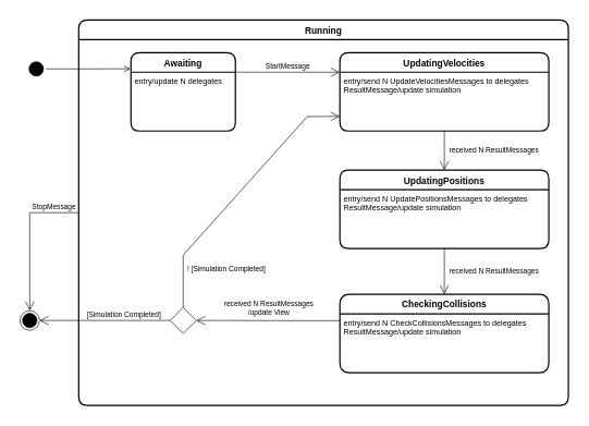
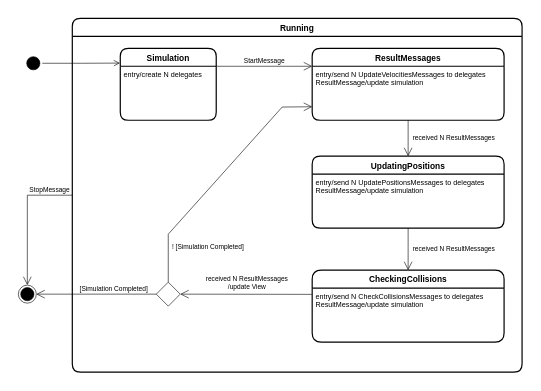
- <mxCell id="3" value="Awaiting" style="swimlane;childLayout=stackLayout;horizontal=1;startSize=30;horizontalStack=0;rounded=1;fontSize=14;fontStyle=1;strokeWidth=2;resizeParent=0;resizeLast=1;shadow=0;dashed=0;align=center;" parent="1" vertex="1"><mxGeometry x="200" y="80" width="160" height="120" as="geometry" /></mxCell>
+ <mxCell id="3" value="Simulation" style="swimlane;childLayout=stackLayout;horizontal=1;startSize=30;horizontalStack=0;rounded=1;fontSize=14;fontStyle=1;strokeWidth=2;resizeParent=0;resizeLast=1;shadow=0;dashed=0;align=center;" parent="1" vertex="1"><mxGeometry x="200" y="80" width="160" height="120" as="geometry" /></mxCell>
- <mxCell id="9" value="UpdatingVelocities" style="swimlane;childLayout=stackLayout;horizontal=1;startSize=30;horizontalStack=0;rounded=1;fontSize=14;fontStyle=1;strokeWidth=2;resizeParent=0;resizeLast=1;shadow=0;dashed=0;align=center;" parent="1" vertex="1"><mxGeometry x="520" y="80" width="320" height="120" as="geometry" /></mxCell>
+ <mxCell id="9" value="ResultMessages" style="swimlane;childLayout=stackLayout;horizontal=1;startSize=30;horizontalStack=0;rounded=1;fontSize=14;fontStyle=1;strokeWidth=2;resizeParent=0;resizeLast=1;shadow=0;dashed=0;align=center;" parent="1" vertex="1"><mxGeometry x="520" y="80" width="320" height="120" as="geometry" /></mxCell>
- <mxCell id="4" value="entry/update N delegates" style="align=left;strokeColor=none;fillColor=none;spacingLeft=4;fontSize=12;verticalAlign=top;resizable=0;rotatable=0;part=1;" parent="3" vertex="1"><mxGeometry y="30" width="160" height="90" as="geometry" /></mxCell>
+ <mxCell id="4" value="entry/create N delegates" style="align=left;strokeColor=none;fillColor=none;spacingLeft=4;fontSize=12;verticalAlign=top;resizable=0;rotatable=0;part=1;" parent="3" vertex="1"><mxGeometry y="30" width="160" height="90" as="geometry" /></mxCell>
